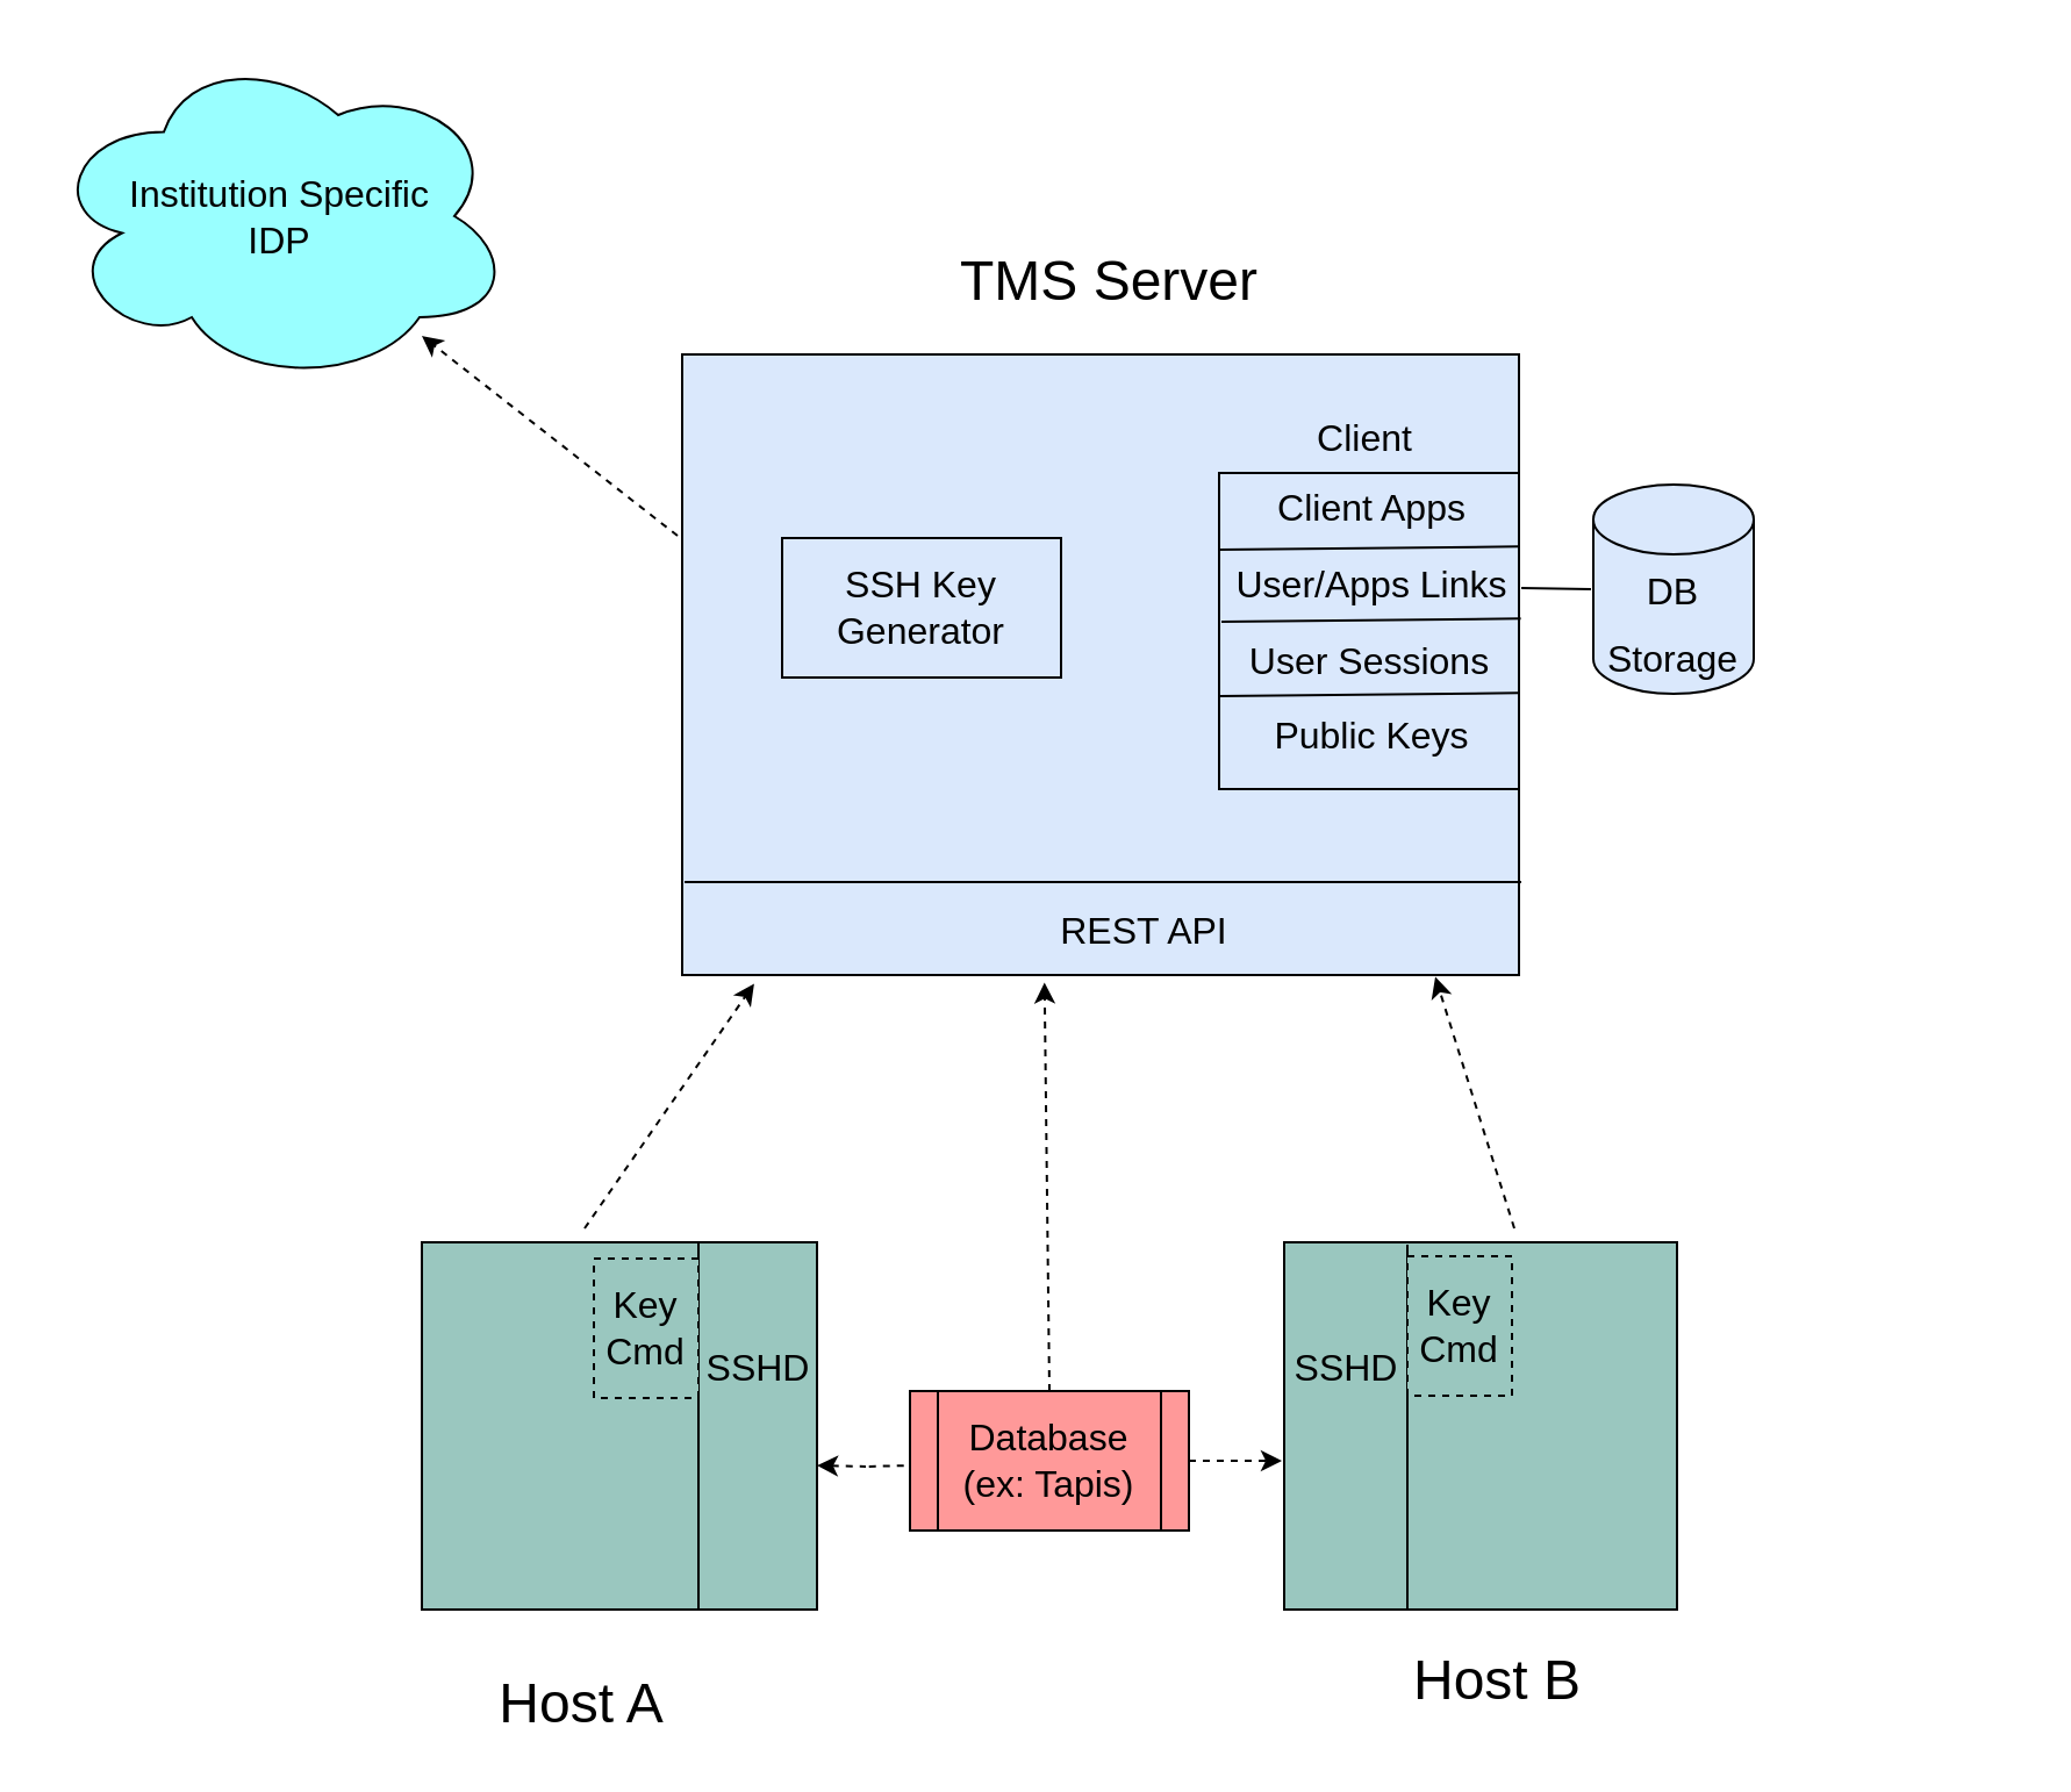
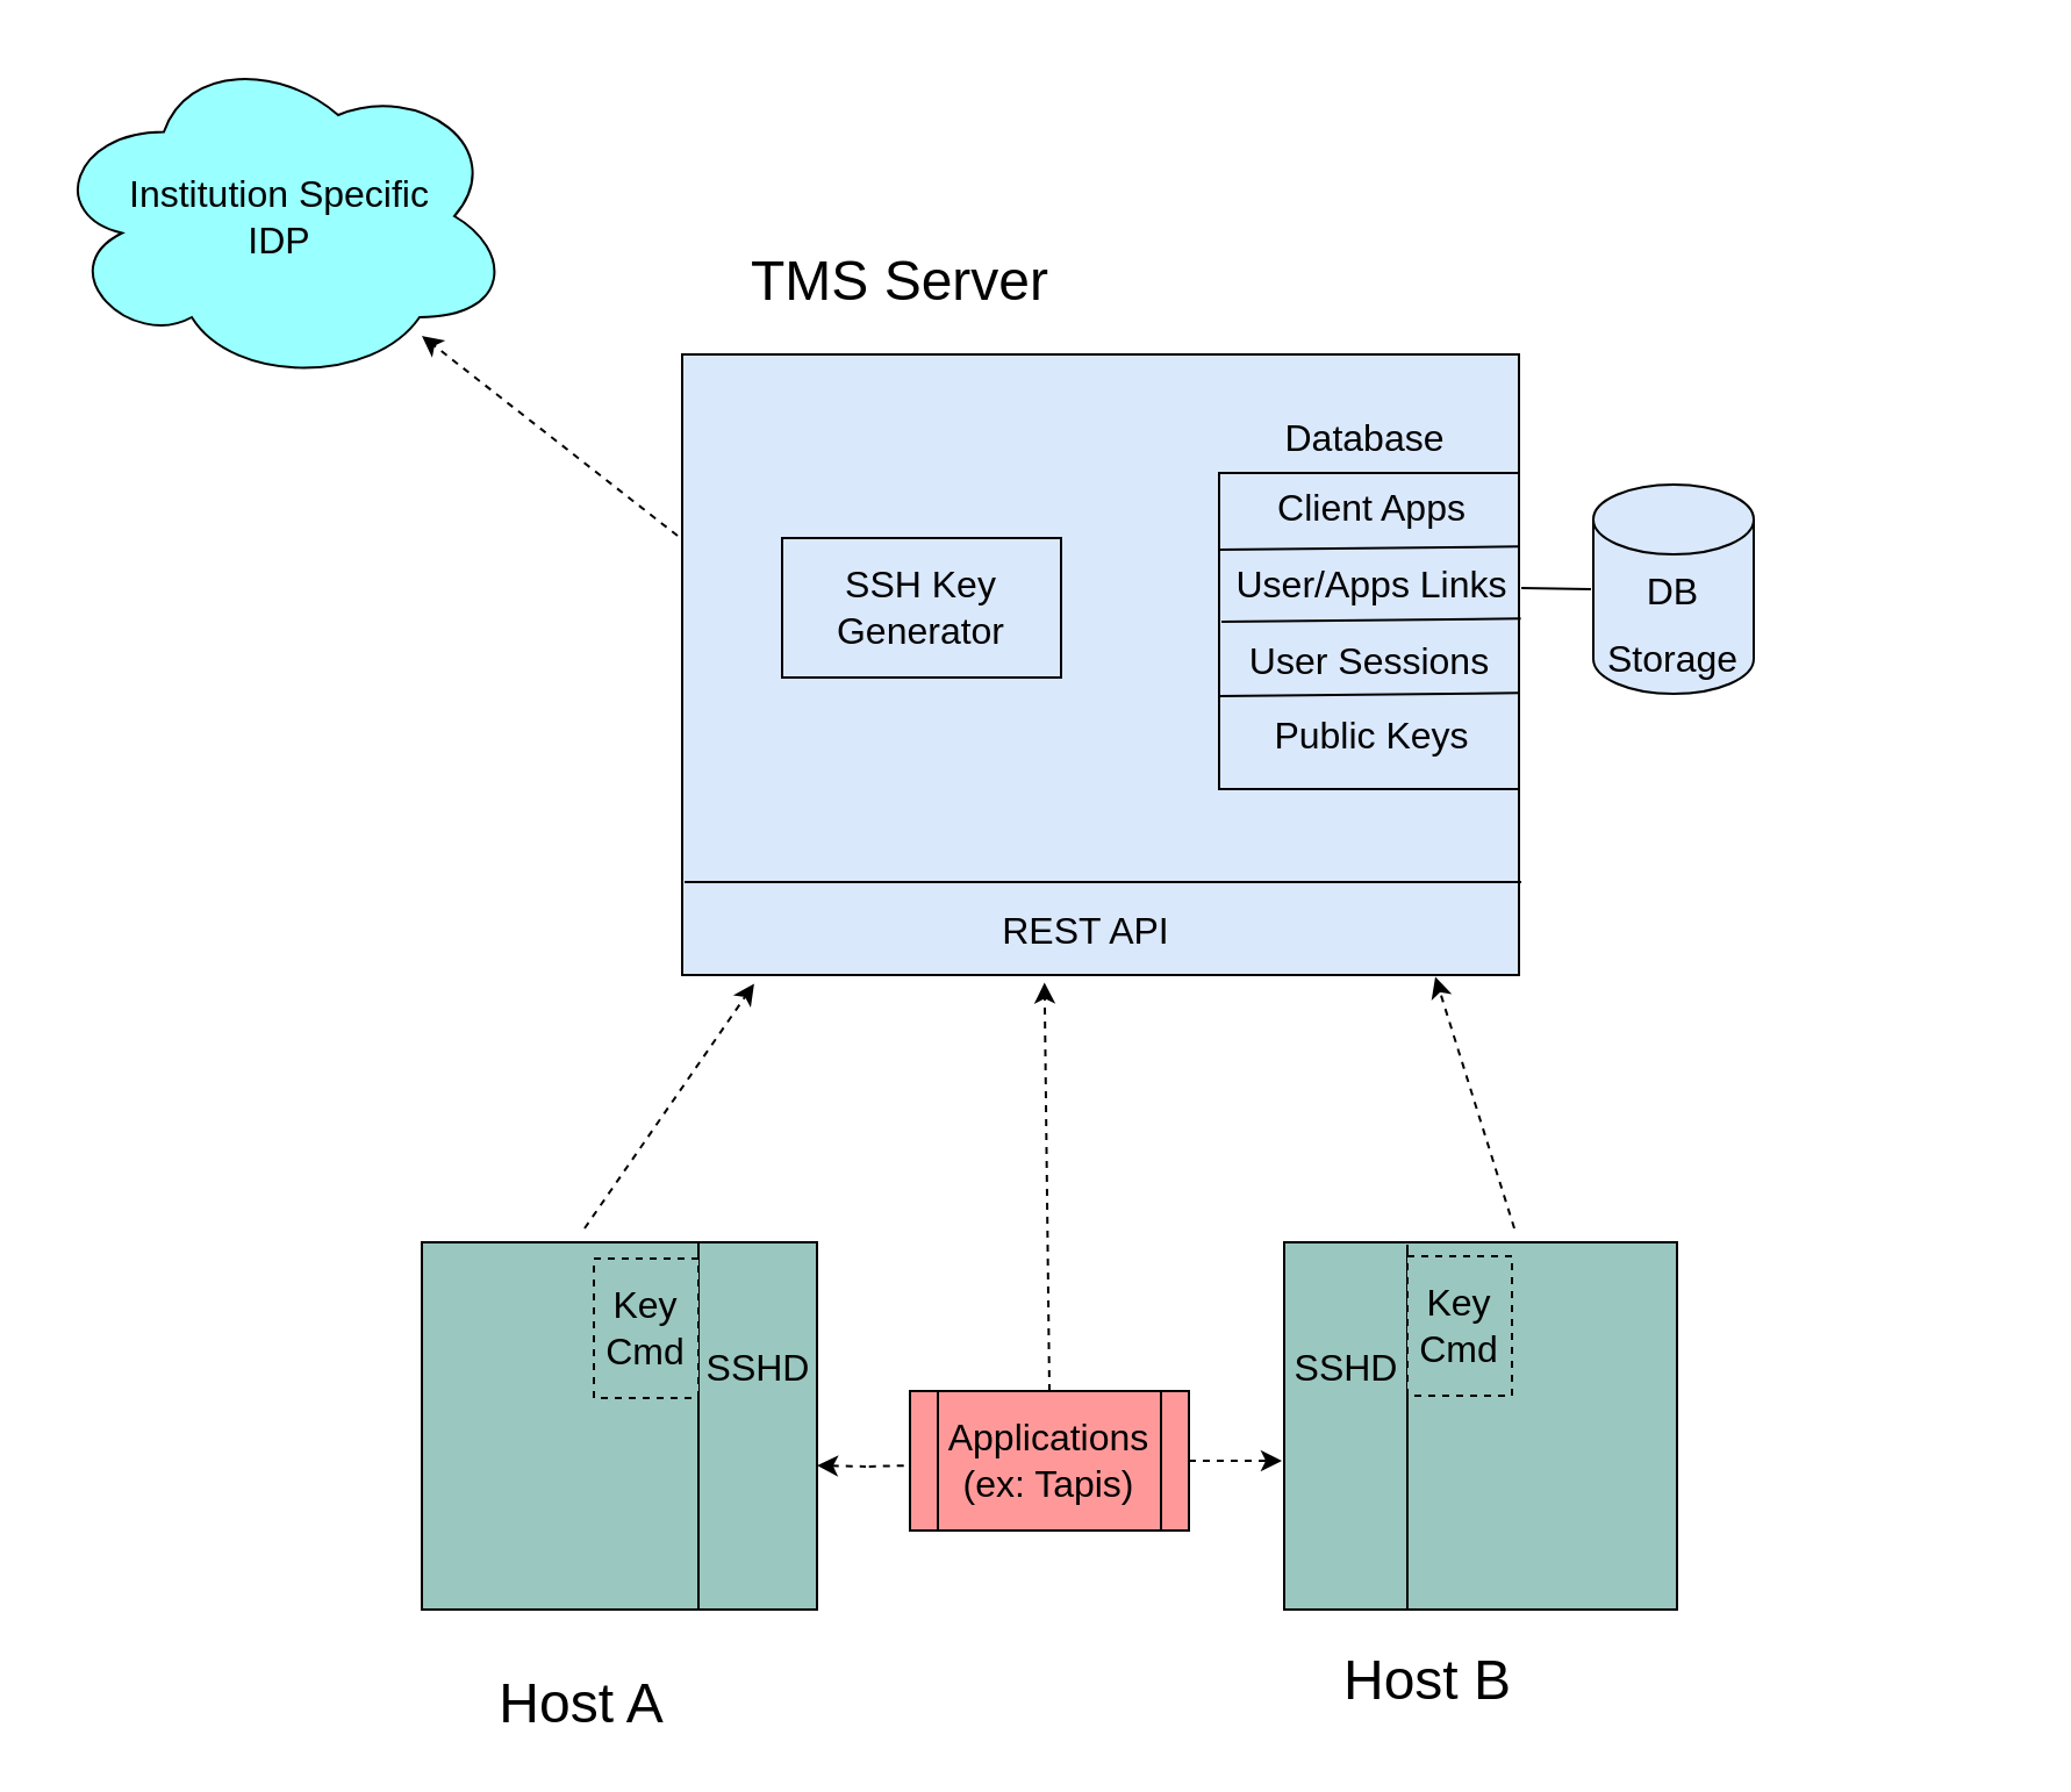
- <mxCell id="6" value="&lt;font style=&quot;font-size: 24px;&quot;&gt;TMS Server&lt;/font&gt;" style="text;html=1;strokeColor=none;fillColor=none;align=center;verticalAlign=middle;whiteSpace=wrap;rounded=0;" parent="1" vertex="1"><mxGeometry x="397" y="105" width="160" height="32" as="geometry" /></mxCell>
+ <mxCell id="6" value="&lt;font style=&quot;font-size: 24px;&quot;&gt;TMS Server&lt;/font&gt;" style="text;html=1;strokeColor=none;fillColor=none;align=center;verticalAlign=middle;whiteSpace=wrap;rounded=0;" parent="1" vertex="1"><mxGeometry x="307" y="105" width="160" height="32" as="geometry" /></mxCell>
- <mxCell id="19" value="Client" style="text;html=1;strokeColor=none;fillColor=none;align=center;verticalAlign=middle;whiteSpace=wrap;rounded=0;fontSize=16;" parent="1" vertex="1"><mxGeometry x="557" y="173" width="60" height="30" as="geometry" /></mxCell>
+ <mxCell id="19" value="Database" style="text;html=1;strokeColor=none;fillColor=none;align=center;verticalAlign=middle;whiteSpace=wrap;rounded=0;fontSize=16;" parent="1" vertex="1"><mxGeometry x="557" y="173" width="60" height="30" as="geometry" /></mxCell>
- <mxCell id="21" value="REST API" style="text;html=1;strokeColor=none;fillColor=none;align=center;verticalAlign=middle;whiteSpace=wrap;rounded=0;fontSize=16;" parent="1" vertex="1"><mxGeometry x="432" y="385" width="120" height="30" as="geometry" /></mxCell>
+ <mxCell id="21" value="REST API" style="text;html=1;strokeColor=none;fillColor=none;align=center;verticalAlign=middle;whiteSpace=wrap;rounded=0;fontSize=16;" parent="1" vertex="1"><mxGeometry x="407" y="385" width="120" height="30" as="geometry" /></mxCell>
- <mxCell id="27" value="Database&lt;br&gt;(ex: Tapis)" style="shape=process;whiteSpace=wrap;html=1;backgroundOutline=1;fontSize=16;fillColor=#FF9999;" parent="1" vertex="1"><mxGeometry x="391" y="598" width="120" height="60" as="geometry" /></mxCell>
+ <mxCell id="27" value="Applications&lt;br&gt;(ex: Tapis)" style="shape=process;whiteSpace=wrap;html=1;backgroundOutline=1;fontSize=16;fillColor=#FF9999;" parent="1" vertex="1"><mxGeometry x="391" y="598" width="120" height="60" as="geometry" /></mxCell>
- <mxCell id="7" value="&lt;font style=&quot;font-size: 24px;&quot;&gt;Host B&lt;/font&gt;" style="text;html=1;strokeColor=none;fillColor=none;align=center;verticalAlign=middle;whiteSpace=wrap;rounded=0;" parent="1" vertex="1"><mxGeometry x="564" y="706" width="160" height="33" as="geometry" /></mxCell>
+ <mxCell id="7" value="&lt;font style=&quot;font-size: 24px;&quot;&gt;Host B&lt;/font&gt;" style="text;html=1;strokeColor=none;fillColor=none;align=center;verticalAlign=middle;whiteSpace=wrap;rounded=0;" parent="1" vertex="1"><mxGeometry x="534" y="706" width="160" height="33" as="geometry" /></mxCell>
